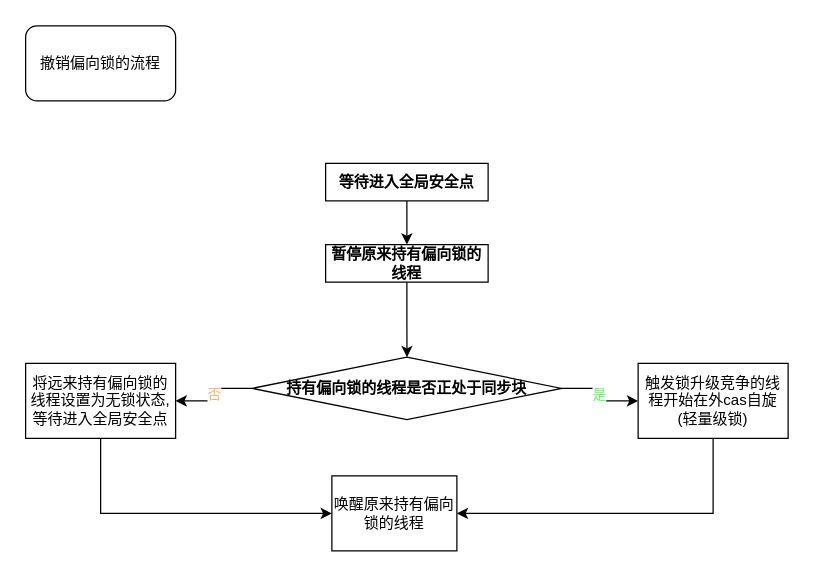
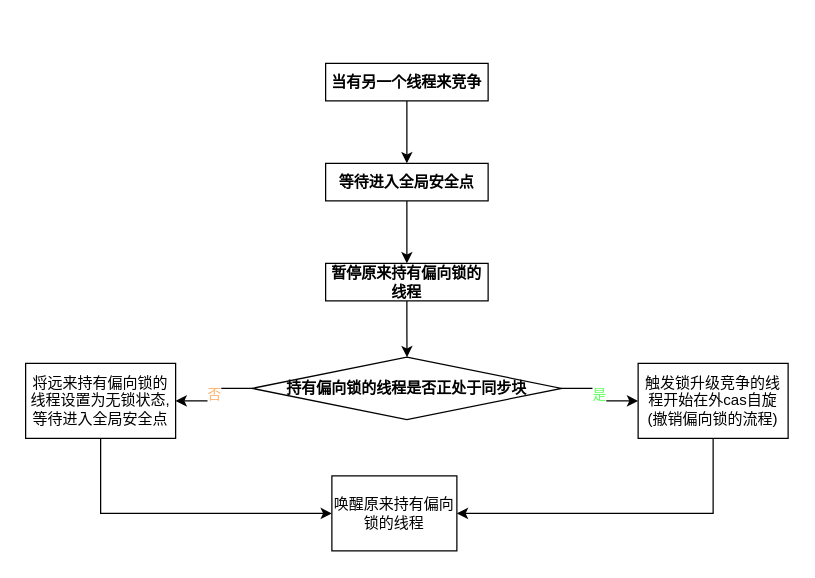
- <mxCell id="4" value="撤销偏向锁的流程" style="rounded=1;whiteSpace=wrap;html=1;" vertex="1" parent="1"><mxGeometry x="20" y="20" width="120" height="60" as="geometry" /></mxCell>
+ <mxCell id="3" value="&lt;b&gt;当有另一个线程来竞争&lt;/b&gt;" style="rounded=0;whiteSpace=wrap;html=1;" vertex="1" parent="1"><mxGeometry x="260" y="50" width="130" height="30" as="geometry" /></mxCell>
+ <mxCell id="2" style="edgeStyle=orthogonalEdgeStyle;rounded=0;orthogonalLoop=1;jettySize=auto;html=1;exitX=0.5;exitY=1;exitDx=0;exitDy=0;entryX=0.5;entryY=0;entryDx=0;entryDy=0;" edge="1" parent="1" source="3" target="6"><mxGeometry relative="1" as="geometry" /></mxCell>
- <mxCell id="8" value="&lt;b&gt;暂停原来持有偏向锁的线程&lt;/b&gt;" style="rounded=0;whiteSpace=wrap;html=1;" vertex="1" parent="1"><mxGeometry x="260" y="195" width="130" height="30" as="geometry" /></mxCell>
+ <mxCell id="8" value="&lt;b&gt;暂停原来持有偏向锁的线程&lt;/b&gt;" style="rounded=0;whiteSpace=wrap;html=1;" vertex="1" parent="1"><mxGeometry x="260" y="210" width="130" height="30" as="geometry" /></mxCell>
- <mxCell id="13" value="触发锁升级竞争的线程开始在外cas自旋(轻量级锁)" style="rounded=0;whiteSpace=wrap;html=1;" vertex="1" parent="1"><mxGeometry x="510" y="290" width="120" height="60" as="geometry" /></mxCell>
+ <mxCell id="13" value="触发锁升级竞争的线程开始在外cas自旋(撤销偏向锁的流程)" style="rounded=0;whiteSpace=wrap;html=1;" vertex="1" parent="1"><mxGeometry x="510" y="290" width="120" height="60" as="geometry" /></mxCell>
